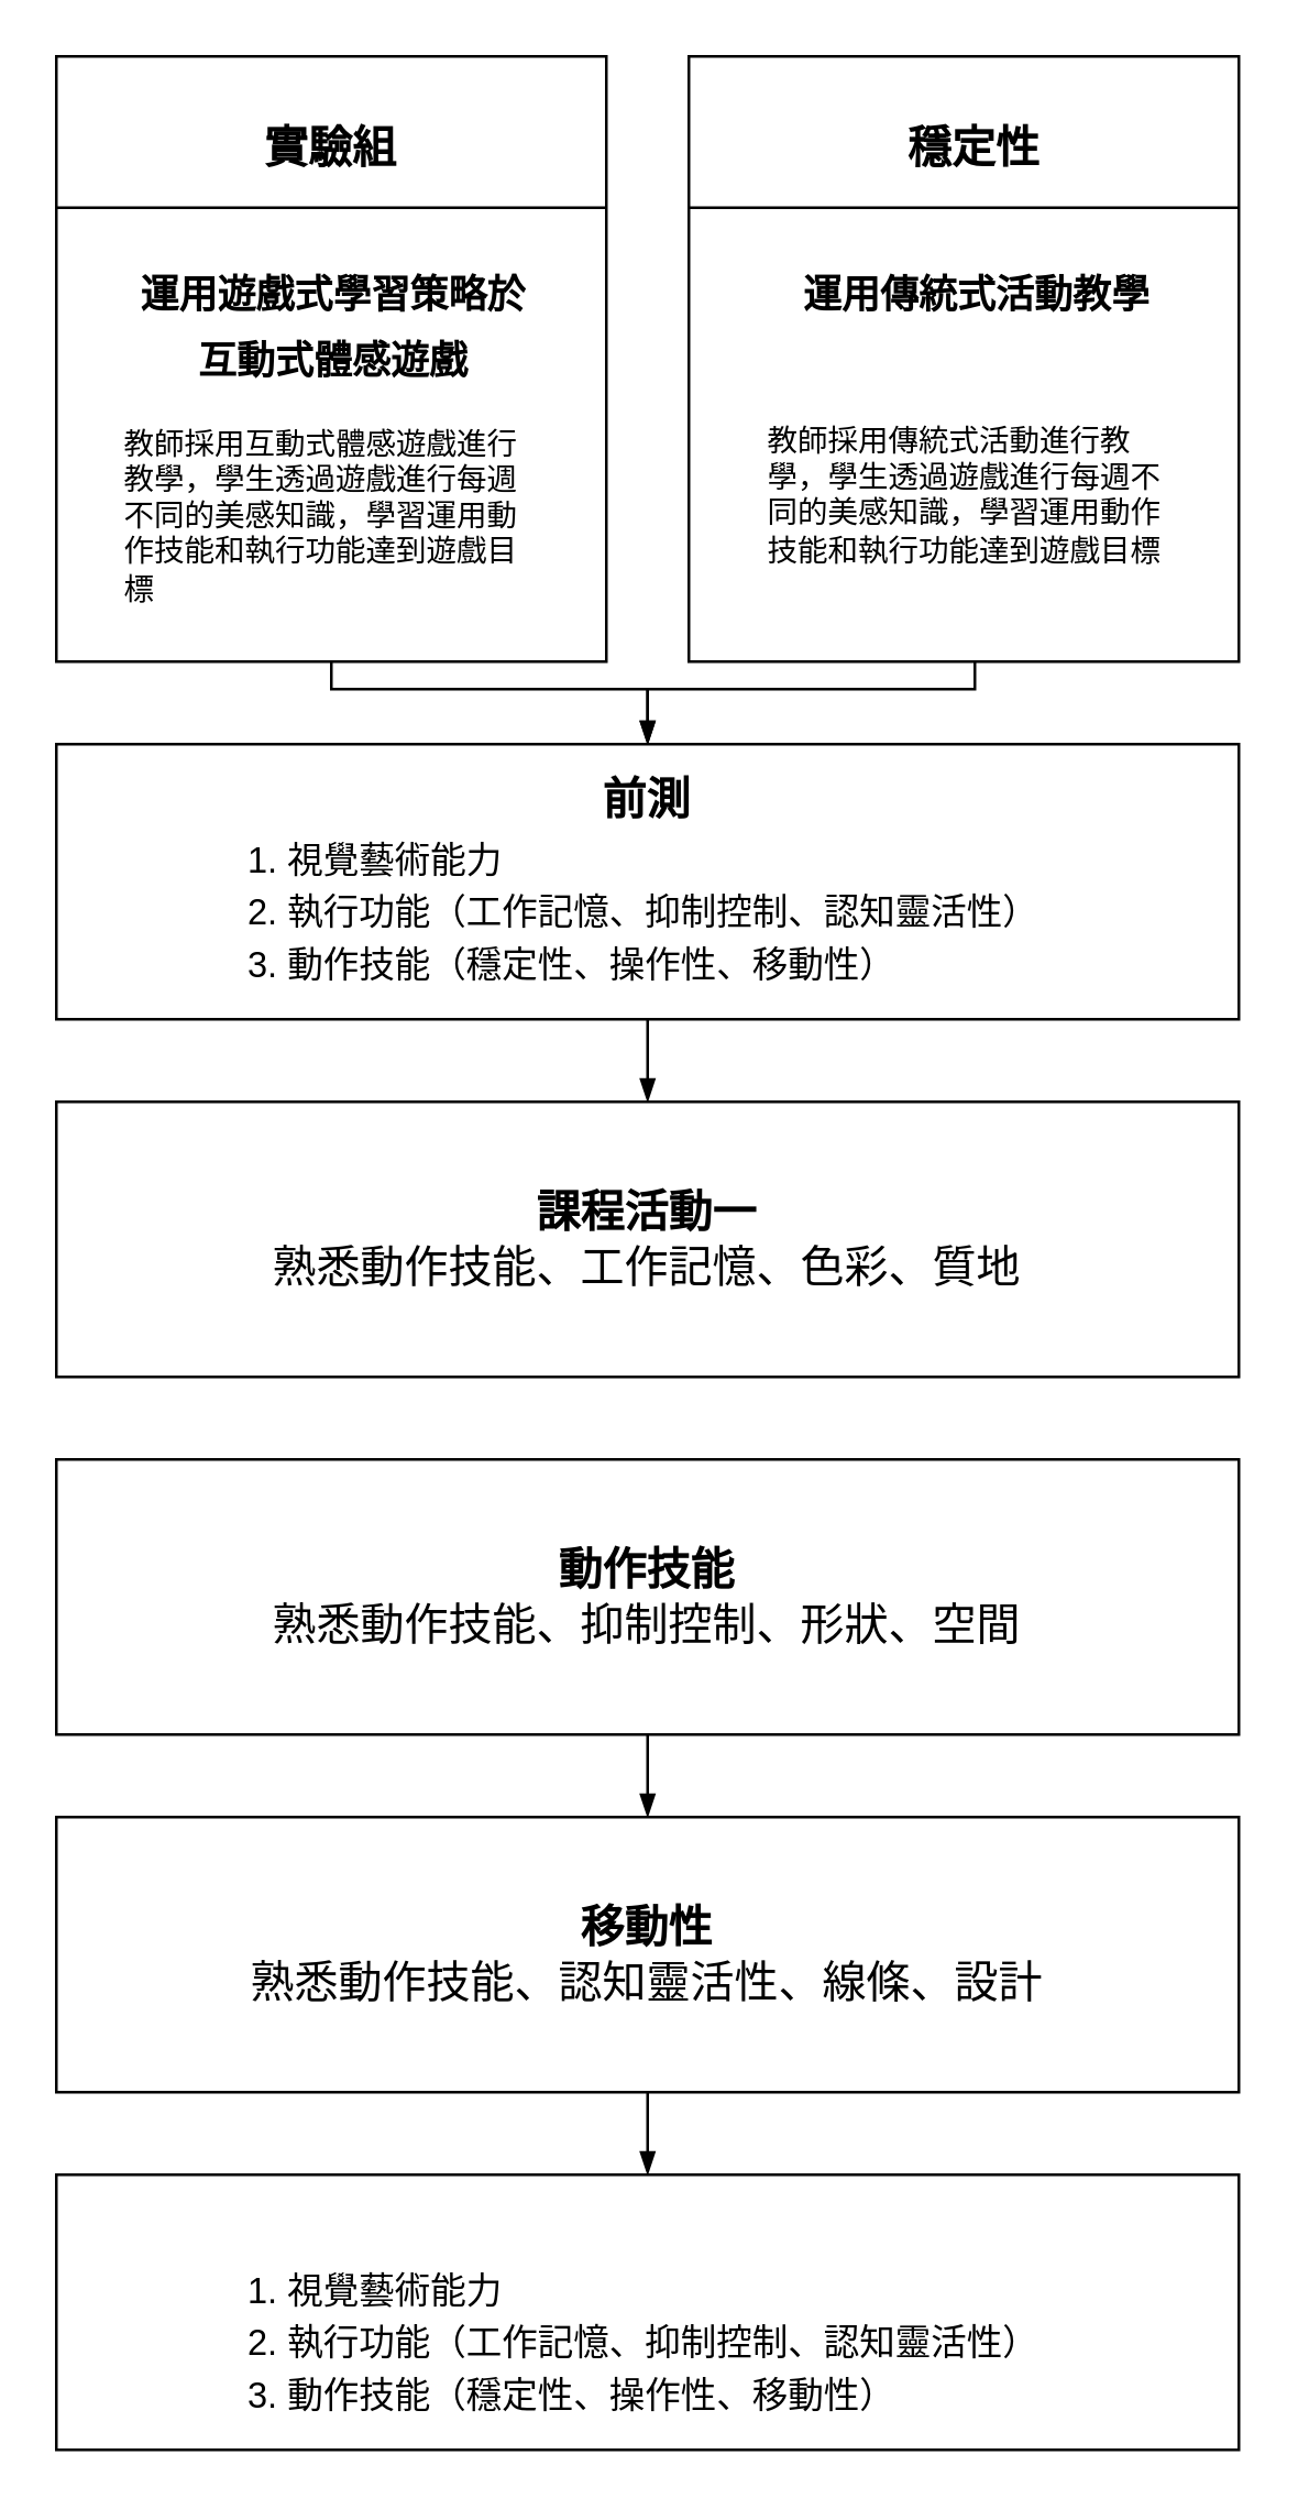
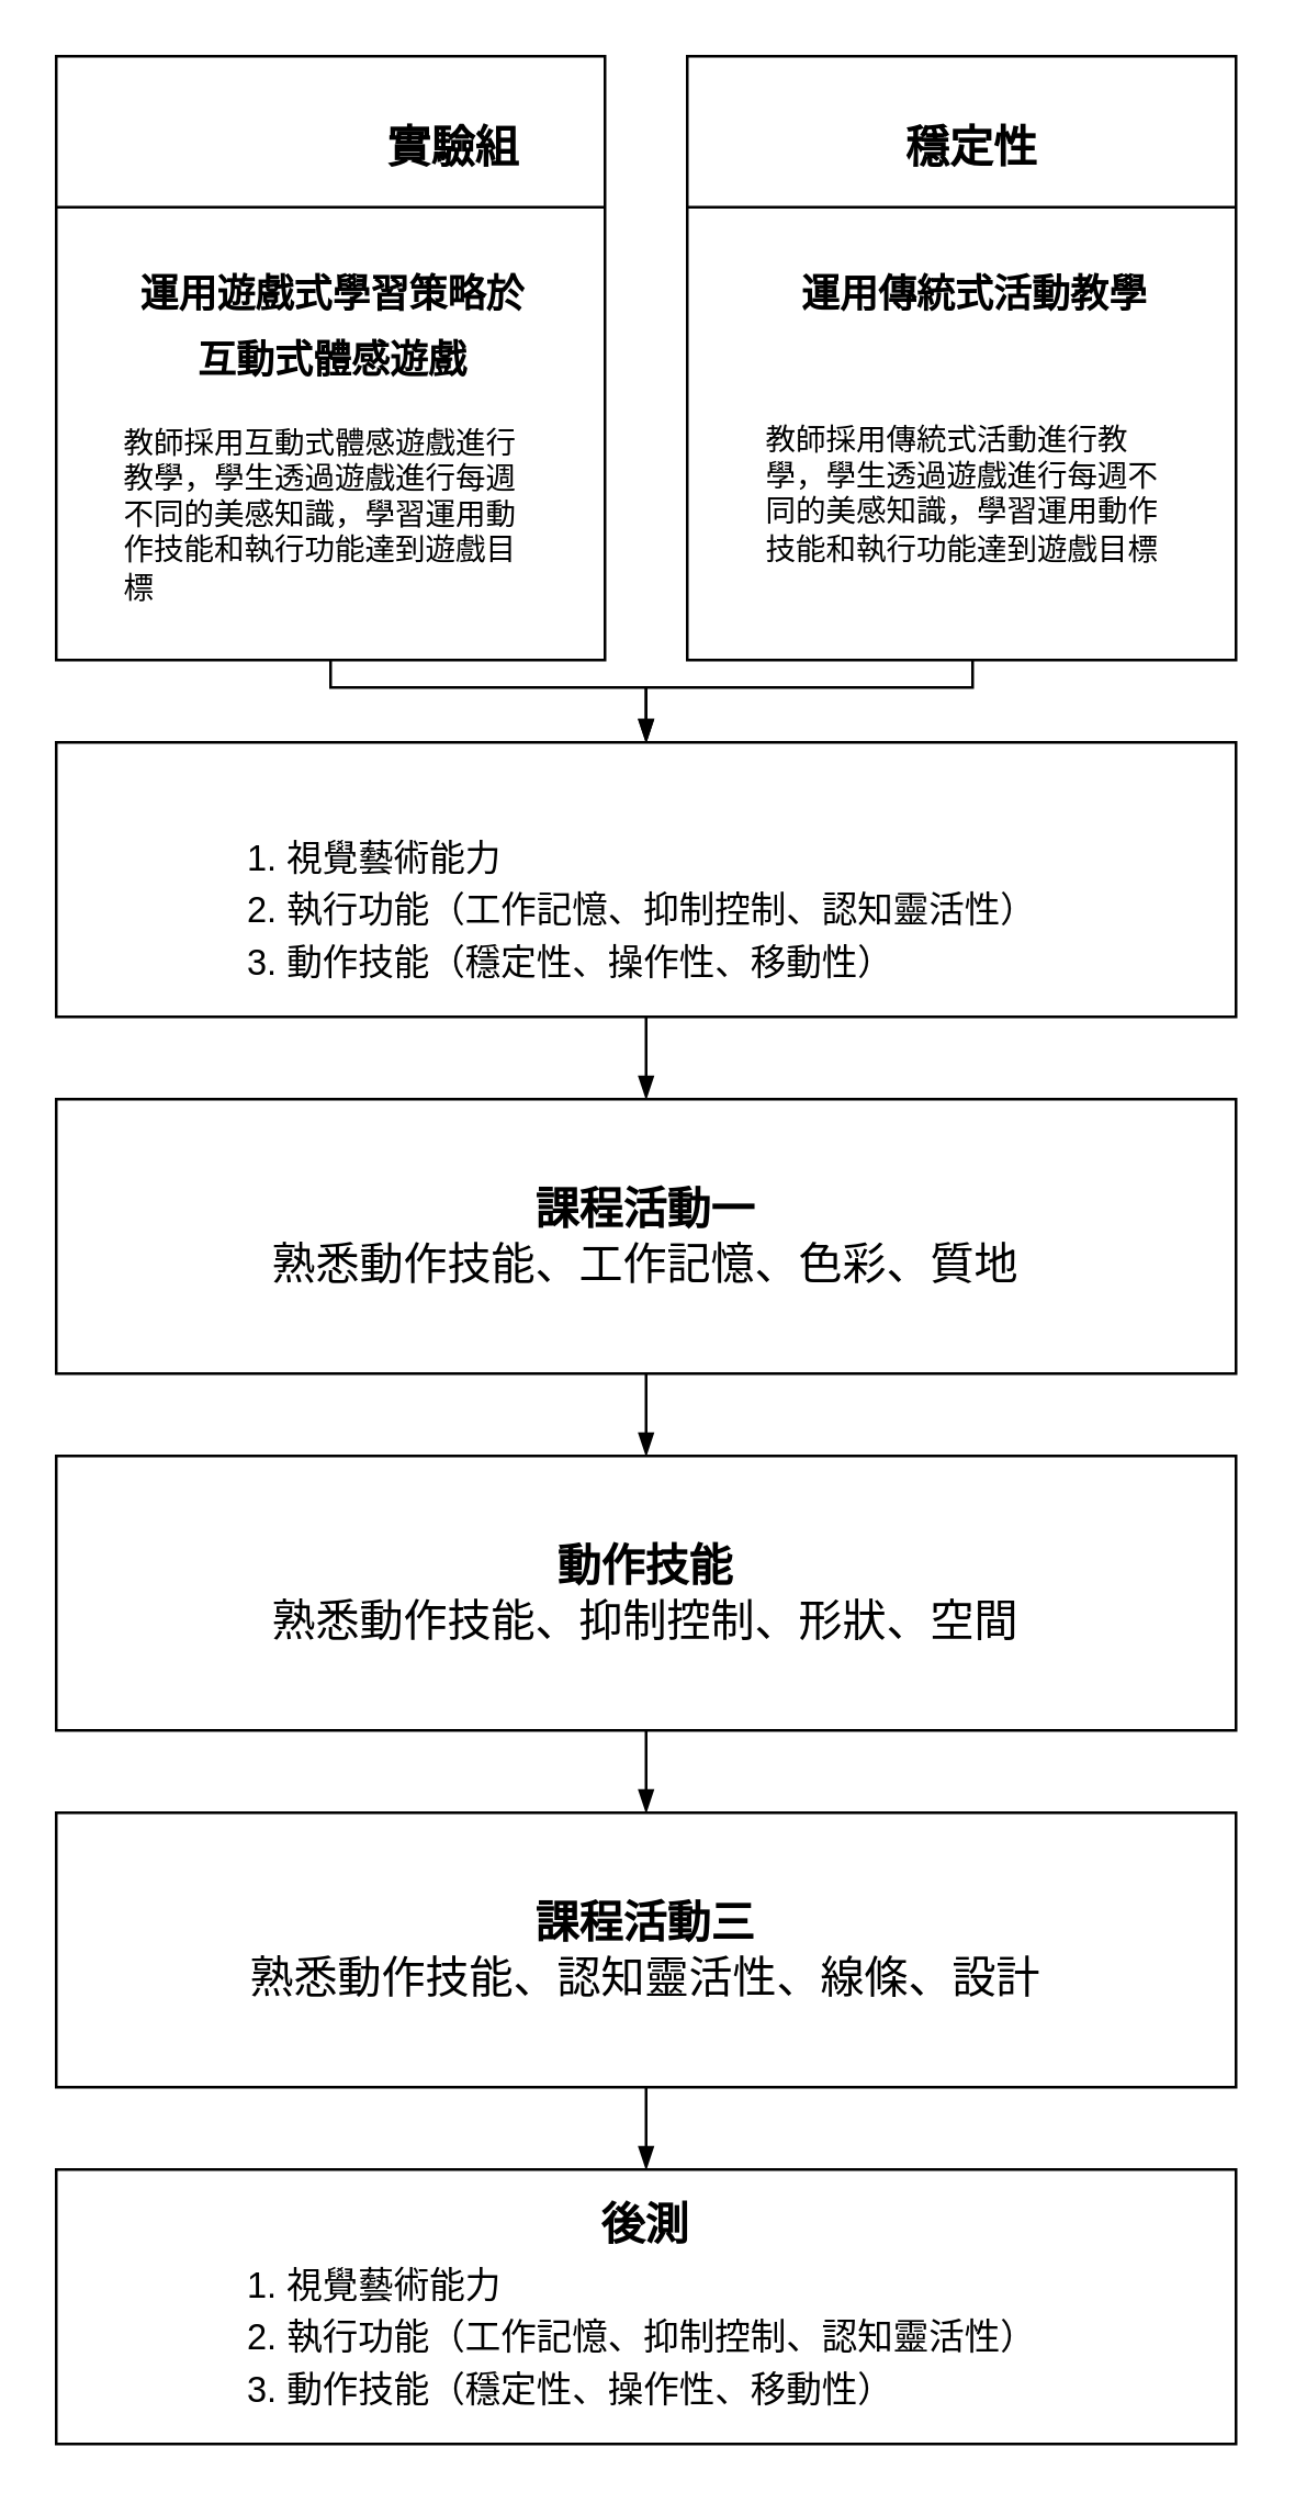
- <mxCell id="4" value="實驗組" style="text;html=1;strokeColor=none;fillColor=none;align=center;verticalAlign=middle;whiteSpace=wrap;rounded=0;fontStyle=1;fontSize=16;" vertex="1" parent="1"><mxGeometry x="85" y="35" width="70" height="35" as="geometry" /></mxCell>
+ <mxCell id="4" value="實驗組" style="text;html=1;strokeColor=none;fillColor=none;align=center;verticalAlign=middle;whiteSpace=wrap;rounded=0;fontStyle=1;fontSize=16;" vertex="1" parent="1"><mxGeometry x="130" y="35" width="70" height="35" as="geometry" /></mxCell>
- <mxCell id="14" value="前測" style="text;html=1;strokeColor=none;fillColor=none;align=center;verticalAlign=middle;whiteSpace=wrap;rounded=0;fontSize=16;fontStyle=1" vertex="1" parent="1"><mxGeometry x="215" y="280" width="40" height="20" as="geometry" /></mxCell>
+ <mxCell id="17" style="edgeStyle=orthogonalEdgeStyle;rounded=0;orthogonalLoop=1;jettySize=auto;html=1;entryX=0.5;entryY=0;entryDx=0;entryDy=0;fontSize=16;endArrow=blockThin;endFill=1;" edge="1" parent="1" source="18" target="21"><mxGeometry relative="1" as="geometry" /></mxCell>
- <mxCell id="24" value="移動性&lt;br&gt;&lt;span style=&quot;font-weight: 400&quot;&gt;熟悉動作技能、認知靈活性、線條、設計&lt;/span&gt;" style="text;html=1;strokeColor=none;fillColor=none;align=center;verticalAlign=middle;whiteSpace=wrap;rounded=0;fontSize=16;fontStyle=1" vertex="1" parent="1"><mxGeometry x="20" y="660" width="430" height="100" as="geometry" /></mxCell>
+ <mxCell id="24" value="課程活動三&lt;br&gt;&lt;span style=&quot;font-weight: 400&quot;&gt;熟悉動作技能、認知靈活性、線條、設計&lt;/span&gt;" style="text;html=1;strokeColor=none;fillColor=none;align=center;verticalAlign=middle;whiteSpace=wrap;rounded=0;fontSize=16;fontStyle=1" vertex="1" parent="1"><mxGeometry x="20" y="660" width="430" height="100" as="geometry" /></mxCell>
+ <mxCell id="26" value="後測" style="text;html=1;strokeColor=none;fillColor=none;align=center;verticalAlign=middle;whiteSpace=wrap;rounded=0;fontSize=16;fontStyle=1" vertex="1" parent="1"><mxGeometry x="215" y="800" width="40" height="20" as="geometry" /></mxCell>
